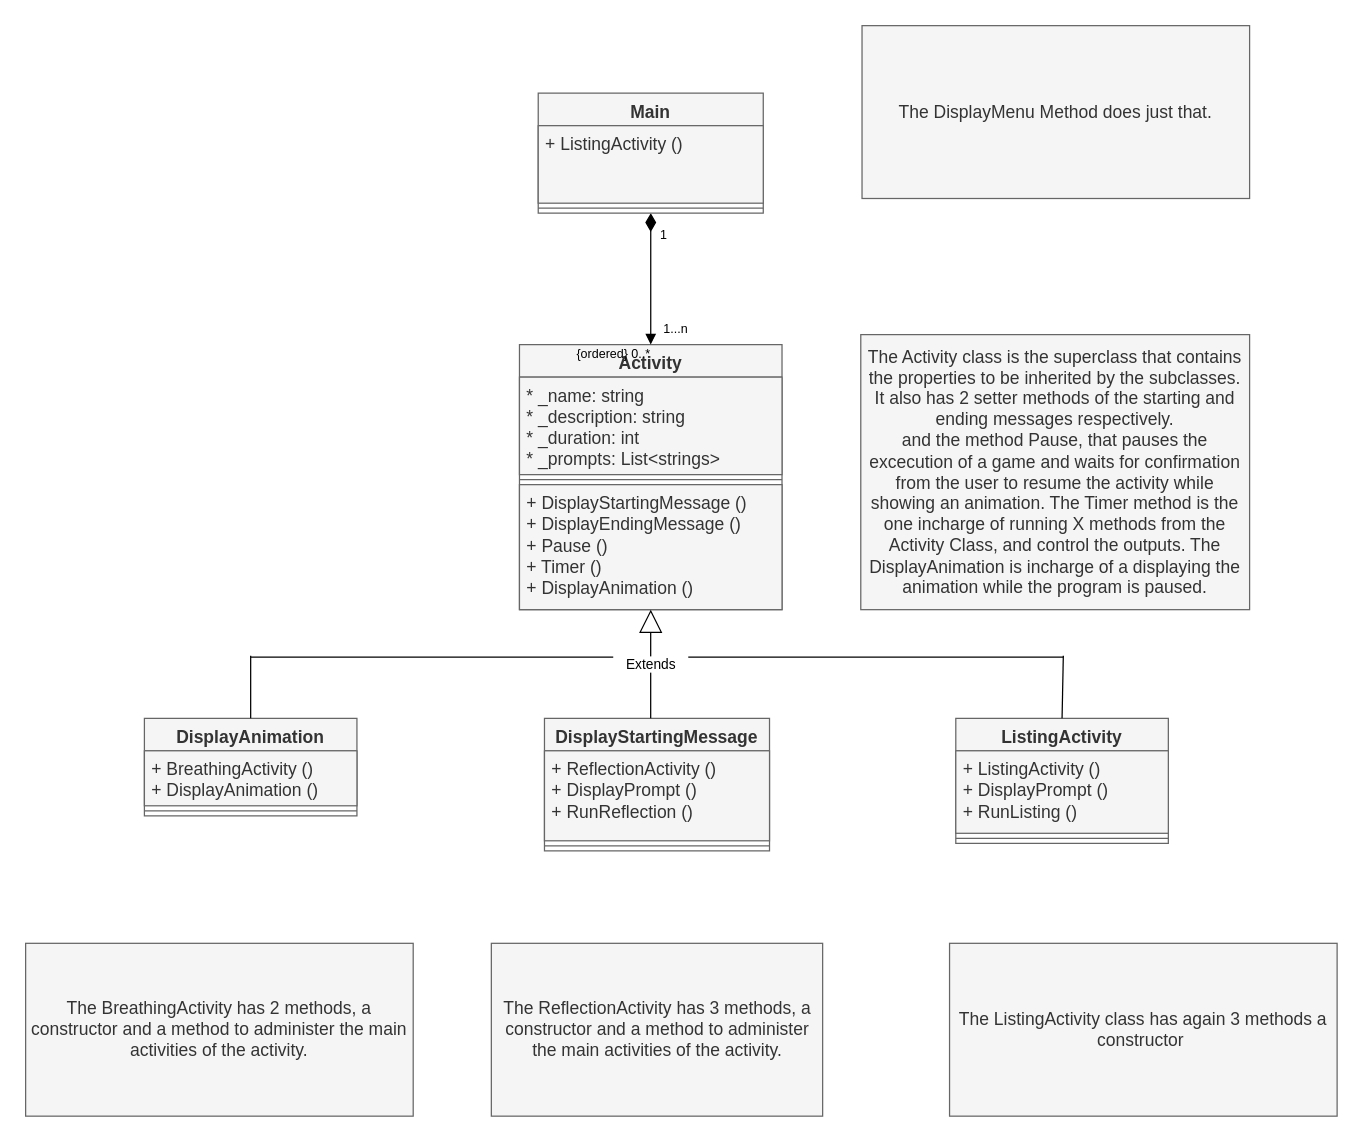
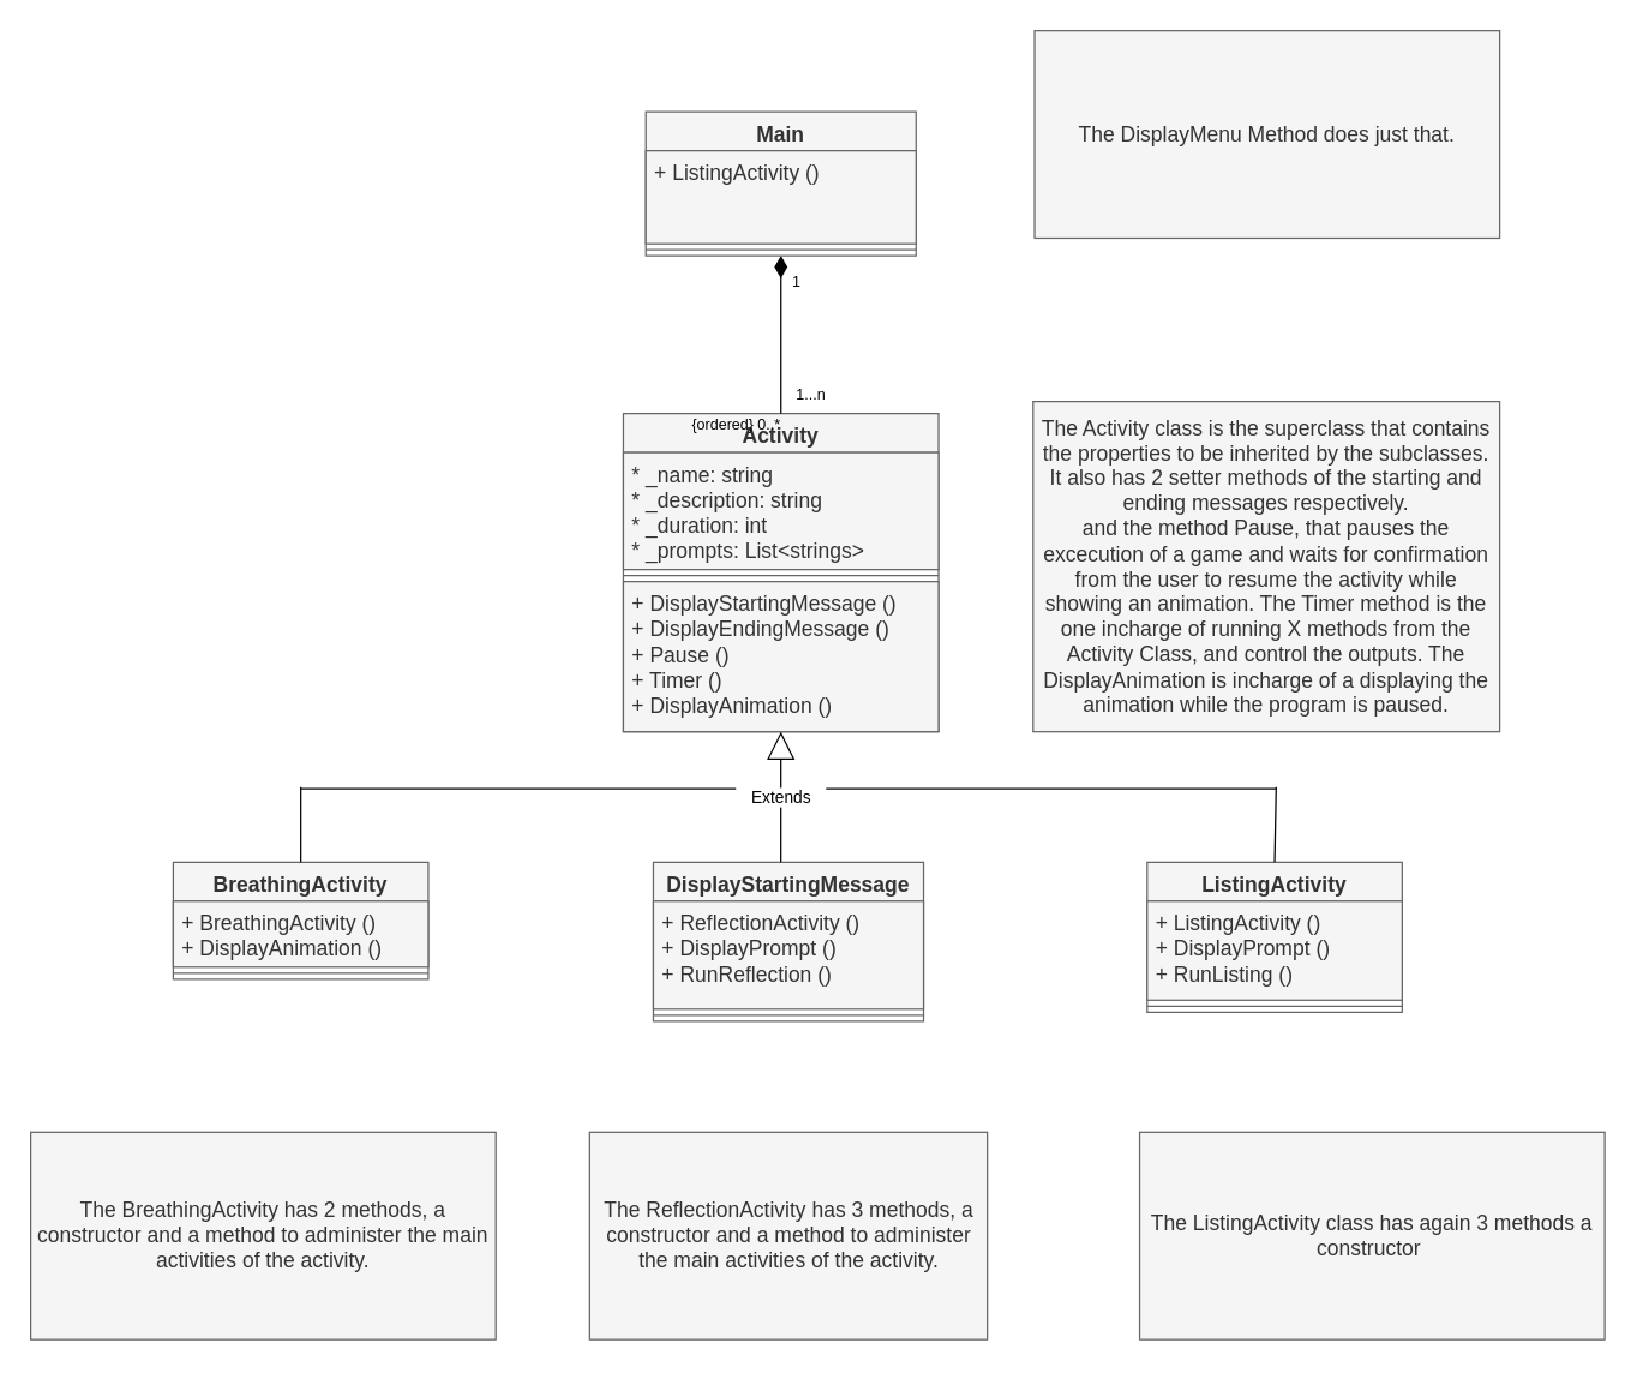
- <mxCell id="24" value="" style="verticalAlign=bottom;html=1;endArrow=block;edgeStyle=orthogonalEdgeStyle;startFill=1;startSize=12;startArrow=diamondThin;exitX=0.5;exitY=1;exitDx=0;exitDy=0;entryX=0.5;entryY=0;entryDx=0;entryDy=0;" edge="1" parent="1" source="28" target="15"><mxGeometry x="-0.003" relative="1" as="geometry"><mxPoint x="420" y="184" as="sourcePoint" /><mxPoint x="640" y="203.41" as="targetPoint" /><mxPoint as="offset" /></mxGeometry></mxCell>
+ <mxCell id="24" value="" style="verticalAlign=bottom;html=1;endArrow=none;edgeStyle=orthogonalEdgeStyle;startFill=1;startSize=12;startArrow=diamondThin;exitX=0.5;exitY=1;exitDx=0;exitDy=0;entryX=0.5;entryY=0;entryDx=0;entryDy=0;" edge="1" parent="1" source="28" target="15"><mxGeometry x="-0.003" relative="1" as="geometry"><mxPoint x="420" y="184" as="sourcePoint" /><mxPoint x="640" y="203.41" as="targetPoint" /><mxPoint as="offset" /></mxGeometry></mxCell>
- <mxCell id="5" value="DisplayAnimation" style="swimlane;fontStyle=1;align=center;verticalAlign=top;childLayout=stackLayout;horizontal=1;startSize=26;horizontalStack=0;resizeParent=1;resizeParentMax=0;resizeLast=0;collapsible=1;marginBottom=0;fillColor=#f5f5f5;strokeColor=#666666;fontColor=#333333;fontSize=14;" parent="1" vertex="1"><mxGeometry x="115" y="574" width="170" height="78" as="geometry" /></mxCell>
+ <mxCell id="5" value="BreathingActivity" style="swimlane;fontStyle=1;align=center;verticalAlign=top;childLayout=stackLayout;horizontal=1;startSize=26;horizontalStack=0;resizeParent=1;resizeParentMax=0;resizeLast=0;collapsible=1;marginBottom=0;fillColor=#f5f5f5;strokeColor=#666666;fontColor=#333333;fontSize=14;" parent="1" vertex="1"><mxGeometry x="115" y="574" width="170" height="78" as="geometry" /></mxCell>
